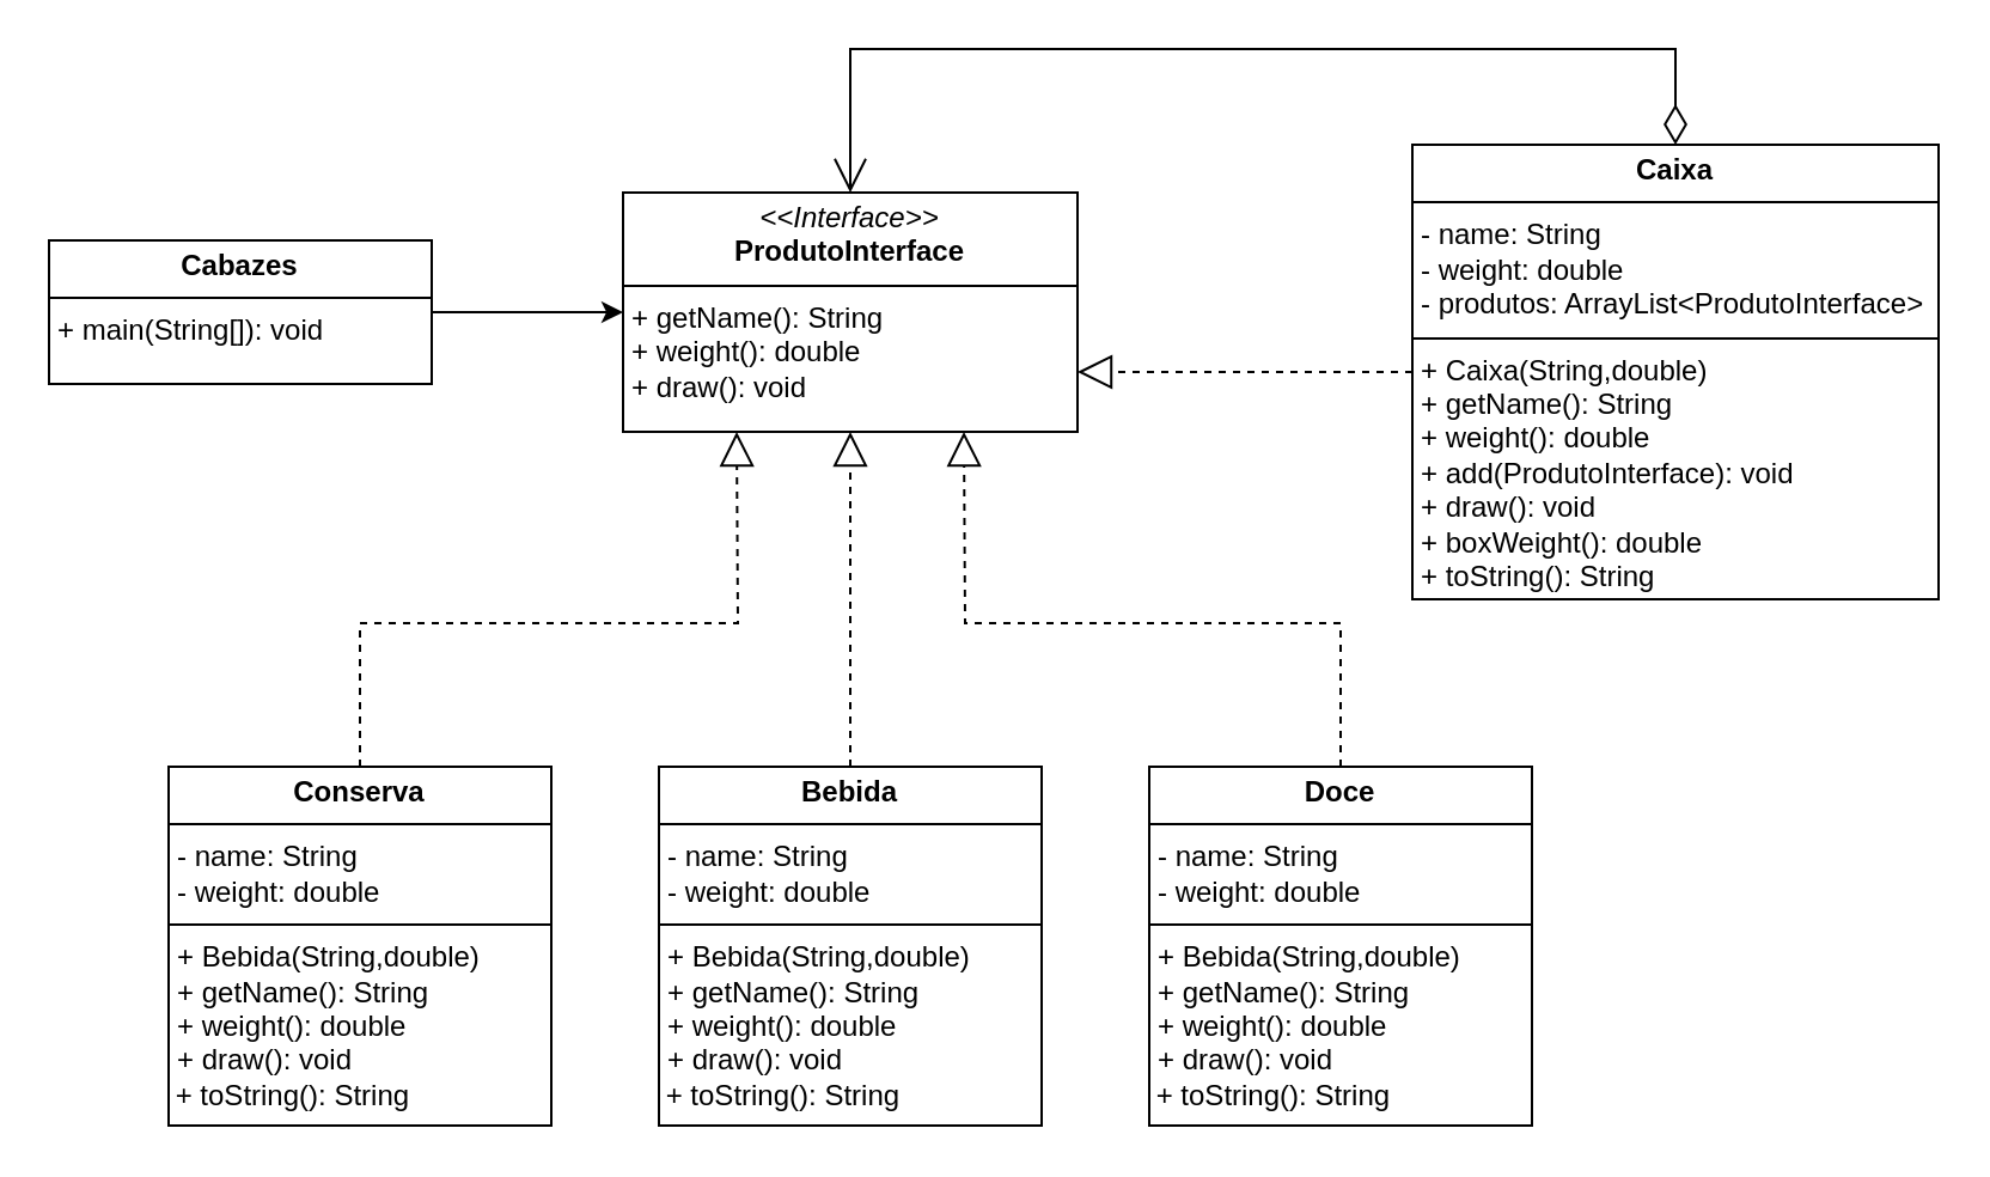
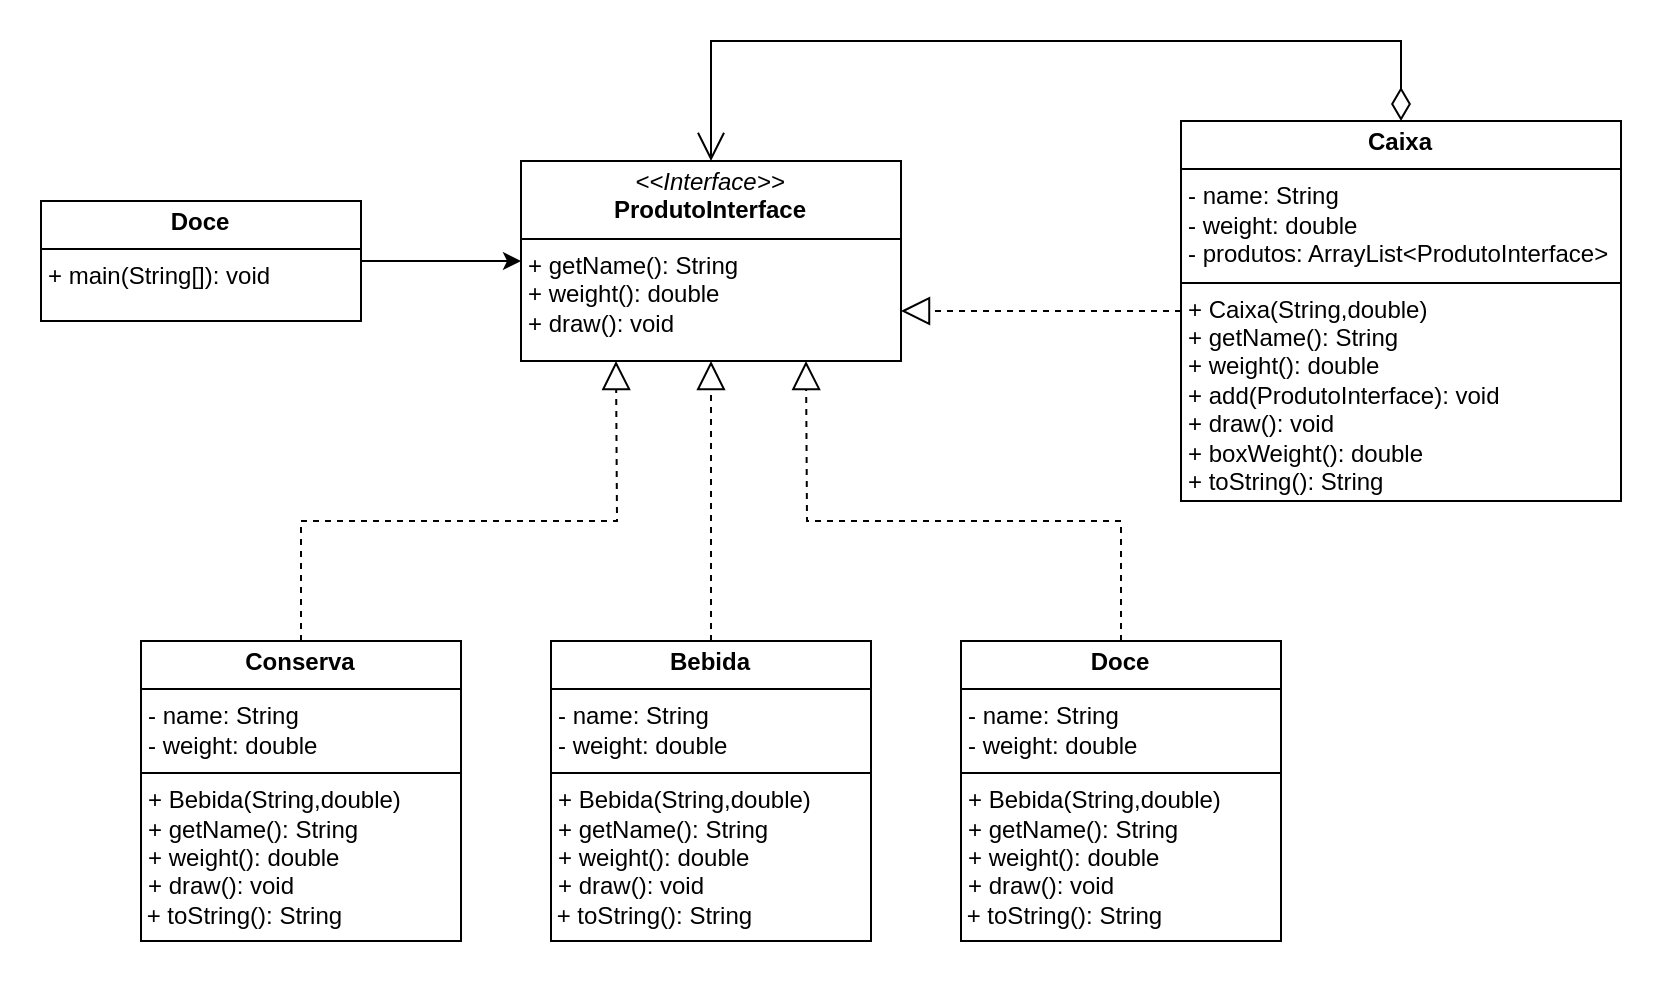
- <mxCell id="8" value="&lt;p style=&quot;margin:0px;margin-top:4px;text-align:center;&quot;&gt;&lt;b&gt;Cabazes&lt;/b&gt;&lt;/p&gt;&lt;hr size=&quot;1&quot; style=&quot;border-style:solid;&quot;&gt;&lt;p style=&quot;margin:0px;margin-left:4px;&quot;&gt;+ main(String[]): void&lt;/p&gt;" style="verticalAlign=top;align=left;overflow=fill;html=1;whiteSpace=wrap;" vertex="1" parent="1"><mxGeometry x="20" y="100" width="160" height="60" as="geometry" /></mxCell>
+ <mxCell id="8" value="&lt;p style=&quot;margin:0px;margin-top:4px;text-align:center;&quot;&gt;&lt;b&gt;Doce&lt;/b&gt;&lt;/p&gt;&lt;hr size=&quot;1&quot; style=&quot;border-style:solid;&quot;&gt;&lt;p style=&quot;margin:0px;margin-left:4px;&quot;&gt;+ main(String[]): void&lt;/p&gt;" style="verticalAlign=top;align=left;overflow=fill;html=1;whiteSpace=wrap;" vertex="1" parent="1"><mxGeometry x="20" y="100" width="160" height="60" as="geometry" /></mxCell>
